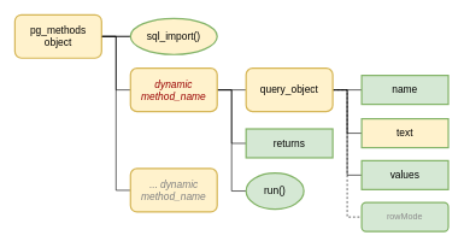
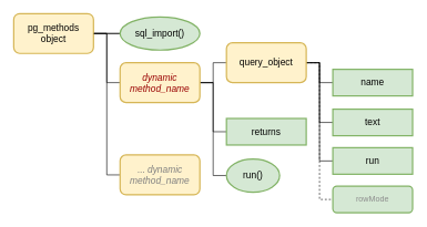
- <mxCell id="22" value="sql_import()" style="ellipse;whiteSpace=wrap;html=1;fillColor=#fff2cc;strokeColor=#82b366;fontSize=14;strokeWidth=2;" vertex="1" parent="1"><mxGeometry x="180" y="25" width="120" height="50" as="geometry" /></mxCell>
+ <mxCell id="22" value="sql_import()" style="ellipse;whiteSpace=wrap;html=1;fillColor=#d5e8d4;strokeColor=#82b366;fontSize=14;strokeWidth=2;" vertex="1" parent="1"><mxGeometry x="180" y="25" width="120" height="50" as="geometry" /></mxCell>
- <mxCell id="14" value="&lt;font style=&quot;font-size: 14px;&quot;&gt;query_object&lt;/font&gt;" style="rounded=1;whiteSpace=wrap;html=1;fillColor=#fff2cc;strokeColor=#d6b656;strokeWidth=2;" vertex="1" parent="1"><mxGeometry x="340" y="94" width="120" height="60" as="geometry" /></mxCell>
+ <mxCell id="14" value="&lt;font style=&quot;font-size: 14px;&quot;&gt;query_object&lt;/font&gt;" style="rounded=1;whiteSpace=wrap;html=1;fillColor=#fff2cc;strokeColor=#d6b656;strokeWidth=2;" vertex="1" parent="1"><mxGeometry x="340" y="64" width="120" height="60" as="geometry" /></mxCell>
- <mxCell id="17" value="&lt;font style=&quot;font-size: 14px;&quot;&gt;text&lt;/font&gt;" style="rounded=0;whiteSpace=wrap;html=1;fillColor=#fff2cc;strokeColor=#82b366;strokeWidth=2;" vertex="1" parent="1"><mxGeometry x="500" y="164" width="120" height="40" as="geometry" /></mxCell>
+ <mxCell id="17" value="&lt;font style=&quot;font-size: 14px;&quot;&gt;text&lt;/font&gt;" style="rounded=0;whiteSpace=wrap;html=1;fillColor=#d5e8d4;strokeColor=#82b366;strokeWidth=2;" vertex="1" parent="1"><mxGeometry x="500" y="164" width="120" height="40" as="geometry" /></mxCell>
- <mxCell id="19" value="&lt;font style=&quot;font-size: 14px;&quot;&gt;values&lt;/font&gt;" style="rounded=0;whiteSpace=wrap;html=1;fillColor=#d5e8d4;strokeColor=#82b366;strokeWidth=2;" vertex="1" parent="1"><mxGeometry x="500" y="222" width="120" height="40" as="geometry" /></mxCell>
+ <mxCell id="19" value="&lt;font style=&quot;font-size: 14px;&quot;&gt;run&lt;/font&gt;" style="rounded=0;whiteSpace=wrap;html=1;fillColor=#d5e8d4;strokeColor=#82b366;strokeWidth=2;" vertex="1" parent="1"><mxGeometry x="500" y="222" width="120" height="40" as="geometry" /></mxCell>
